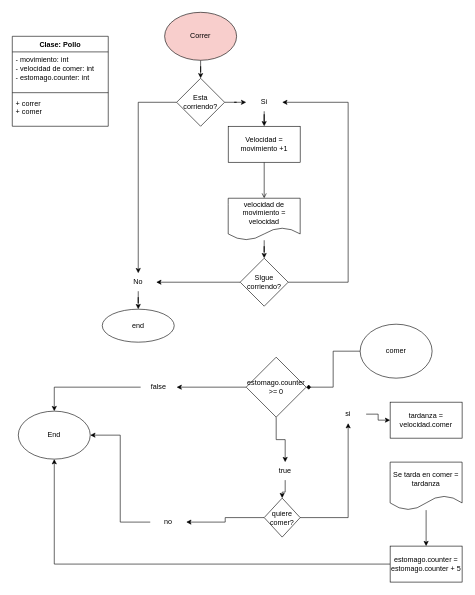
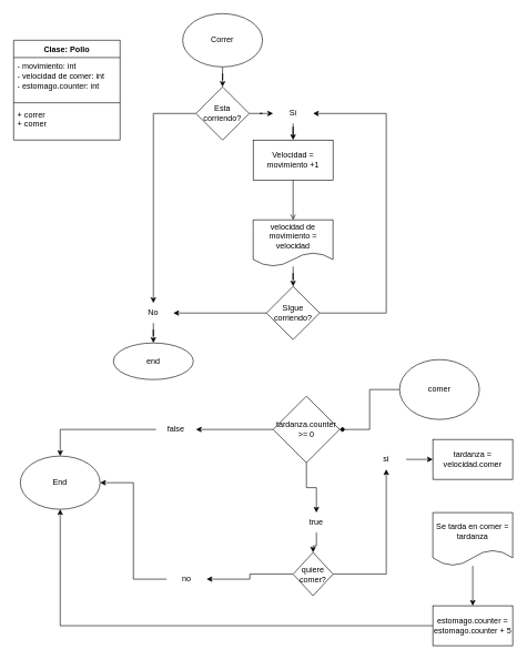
- <mxCell id="7" value="Correr" style="ellipse;whiteSpace=wrap;html=1;fillColor=#f8cecc;" vertex="1" parent="1"><mxGeometry x="274" y="20" width="120" height="80" as="geometry" /></mxCell>
+ <mxCell id="7" value="Correr" style="ellipse;whiteSpace=wrap;html=1;" vertex="1" parent="1"><mxGeometry x="274" y="20" width="120" height="80" as="geometry" /></mxCell>
- <mxCell id="27" value="estomago.counter &amp;gt;= 0" style="rhombus;whiteSpace=wrap;html=1;" vertex="1" parent="1"><mxGeometry x="410" y="595" width="100" height="100" as="geometry" /></mxCell>
+ <mxCell id="27" value="tardanza.counter &amp;gt;= 0" style="rhombus;whiteSpace=wrap;html=1;" vertex="1" parent="1"><mxGeometry x="410" y="595" width="100" height="100" as="geometry" /></mxCell>
- <mxCell id="40" value="tardanza = velocidad.comer" style="rounded=0;whiteSpace=wrap;html=1;" vertex="1" parent="1"><mxGeometry x="650" y="670" width="120" height="60" as="geometry" /></mxCell>
+ <mxCell id="40" value="tardanza = velocidad.comer" style="rounded=0;whiteSpace=wrap;html=1;" vertex="1" parent="1"><mxGeometry x="650" y="660" width="120" height="60" as="geometry" /></mxCell>
